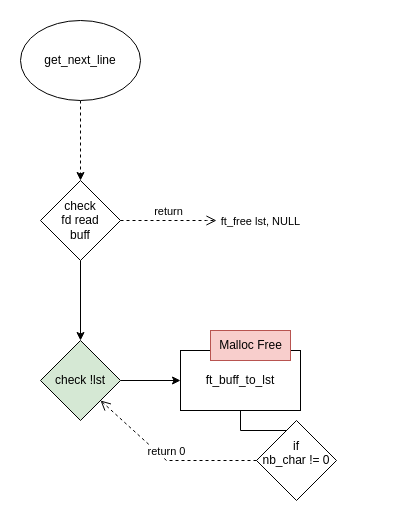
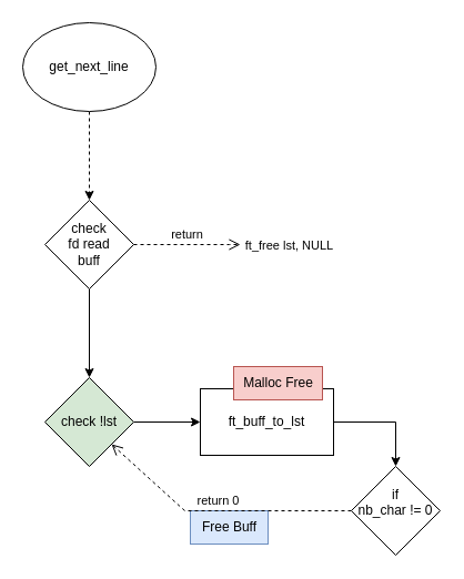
- <mxCell id="13" value="if &lt;br&gt;nb_char != 0&lt;br&gt;&lt;br&gt;" style="rhombus;whiteSpace=wrap;html=1;" vertex="1" parent="1"><mxGeometry x="256" y="420" width="80" height="80" as="geometry" /></mxCell>
+ <mxCell id="13" value="if &lt;br&gt;nb_char != 0&lt;br&gt;&lt;br&gt;" style="rhombus;whiteSpace=wrap;html=1;" vertex="1" parent="1"><mxGeometry x="316" y="420" width="80" height="80" as="geometry" /></mxCell>
+ <mxCell id="12" value="Free Buff" style="text;html=1;align=center;verticalAlign=middle;resizable=0;points=[];autosize=1;strokeColor=#6c8ebf;fillColor=#dae8fc;" vertex="1" parent="1"><mxGeometry x="171" y="460" width="70" height="30" as="geometry" /></mxCell>
